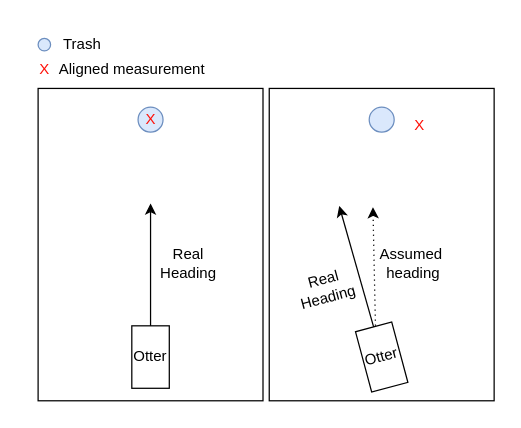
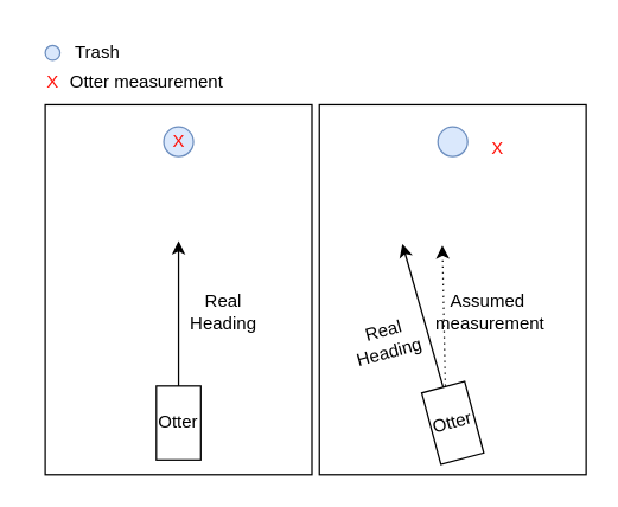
- <mxCell id="9" value="Aligned measurement" style="text;html=1;align=left;verticalAlign=middle;resizable=0;points=[];autosize=1;strokeColor=none;fillColor=none;" vertex="1" parent="1"><mxGeometry x="45" y="40" width="140" height="30" as="geometry" /></mxCell>
+ <mxCell id="9" value="Otter measurement" style="text;html=1;align=left;verticalAlign=middle;resizable=0;points=[];autosize=1;strokeColor=none;fillColor=none;" vertex="1" parent="1"><mxGeometry x="45" y="40" width="140" height="30" as="geometry" /></mxCell>
- <mxCell id="19" value="Assumed&amp;nbsp;&lt;br&gt;heading" style="text;html=1;align=center;verticalAlign=middle;resizable=0;points=[];autosize=1;strokeColor=none;fillColor=none;" vertex="1" parent="1"><mxGeometry x="290" y="190" width="80" height="40" as="geometry" /></mxCell>
+ <mxCell id="19" value="Assumed&amp;nbsp;&lt;br&gt;measurement" style="text;html=1;align=center;verticalAlign=middle;resizable=0;points=[];autosize=1;strokeColor=none;fillColor=none;" vertex="1" parent="1"><mxGeometry x="290" y="190" width="80" height="40" as="geometry" /></mxCell>
